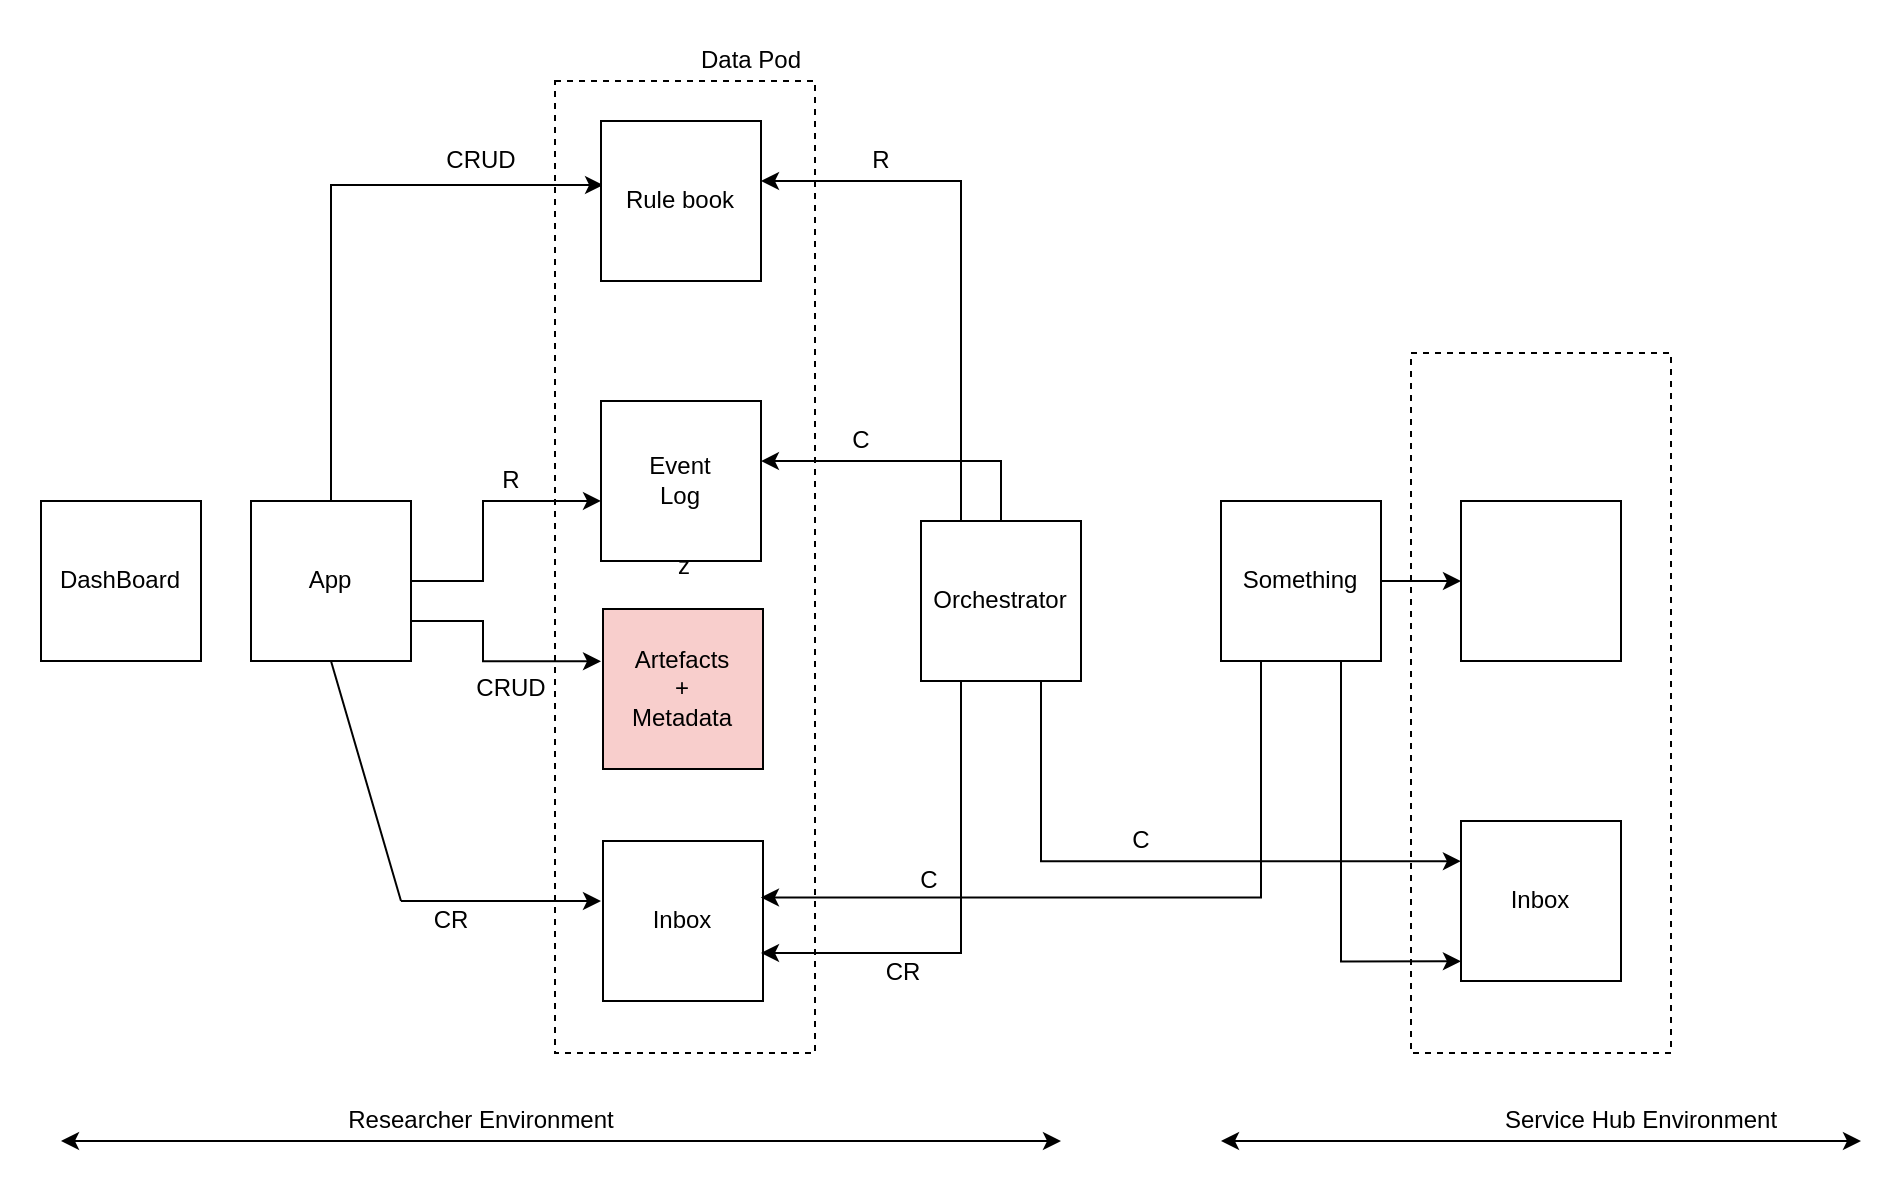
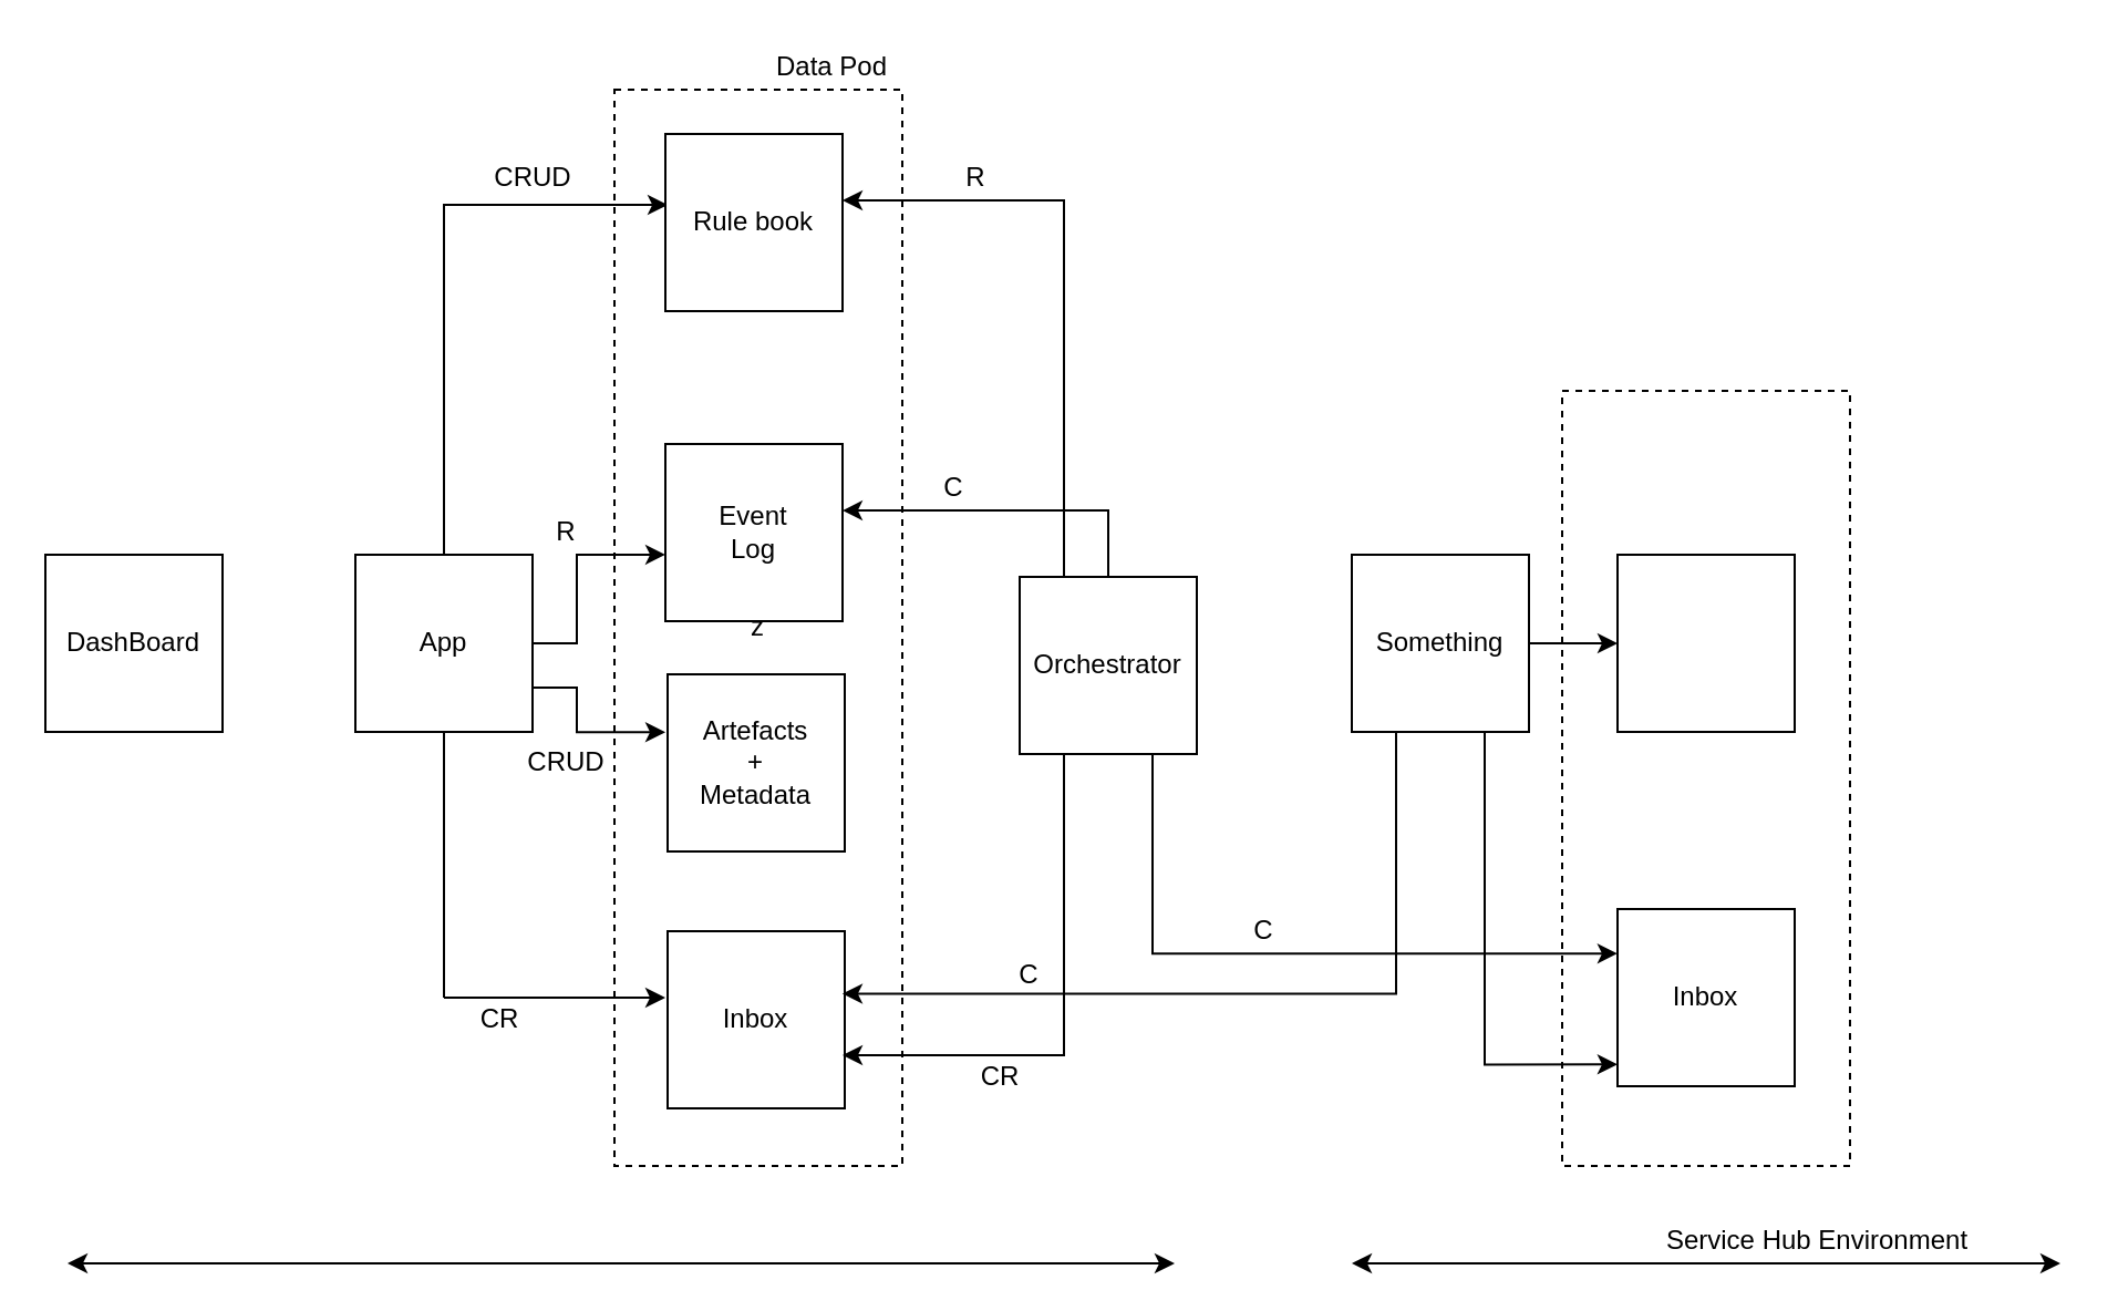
- <mxCell id="6" value="App" style="whiteSpace=wrap;html=1;aspect=fixed;" parent="1" vertex="1"><mxGeometry x="125" y="250" width="80" height="80" as="geometry" /></mxCell>
+ <mxCell id="6" value="App" style="whiteSpace=wrap;html=1;aspect=fixed;" parent="1" vertex="1"><mxGeometry x="160" y="250" width="80" height="80" as="geometry" /></mxCell>
- <mxCell id="10" value="Artefacts&lt;br&gt;+&lt;br&gt;Metadata" style="whiteSpace=wrap;html=1;aspect=fixed;fillColor=#f8cecc;" parent="1" vertex="1"><mxGeometry x="301" y="304" width="80" height="80" as="geometry" /></mxCell>
+ <mxCell id="10" value="Artefacts&lt;br&gt;+&lt;br&gt;Metadata" style="whiteSpace=wrap;html=1;aspect=fixed;" parent="1" vertex="1"><mxGeometry x="301" y="304" width="80" height="80" as="geometry" /></mxCell>
- <mxCell id="34" value="Researcher Environment" style="text;html=1;align=center;verticalAlign=middle;resizable=0;points=[];autosize=1;strokeColor=none;" parent="1" vertex="1"><mxGeometry x="165" y="550" width="150" height="20" as="geometry" /></mxCell>
